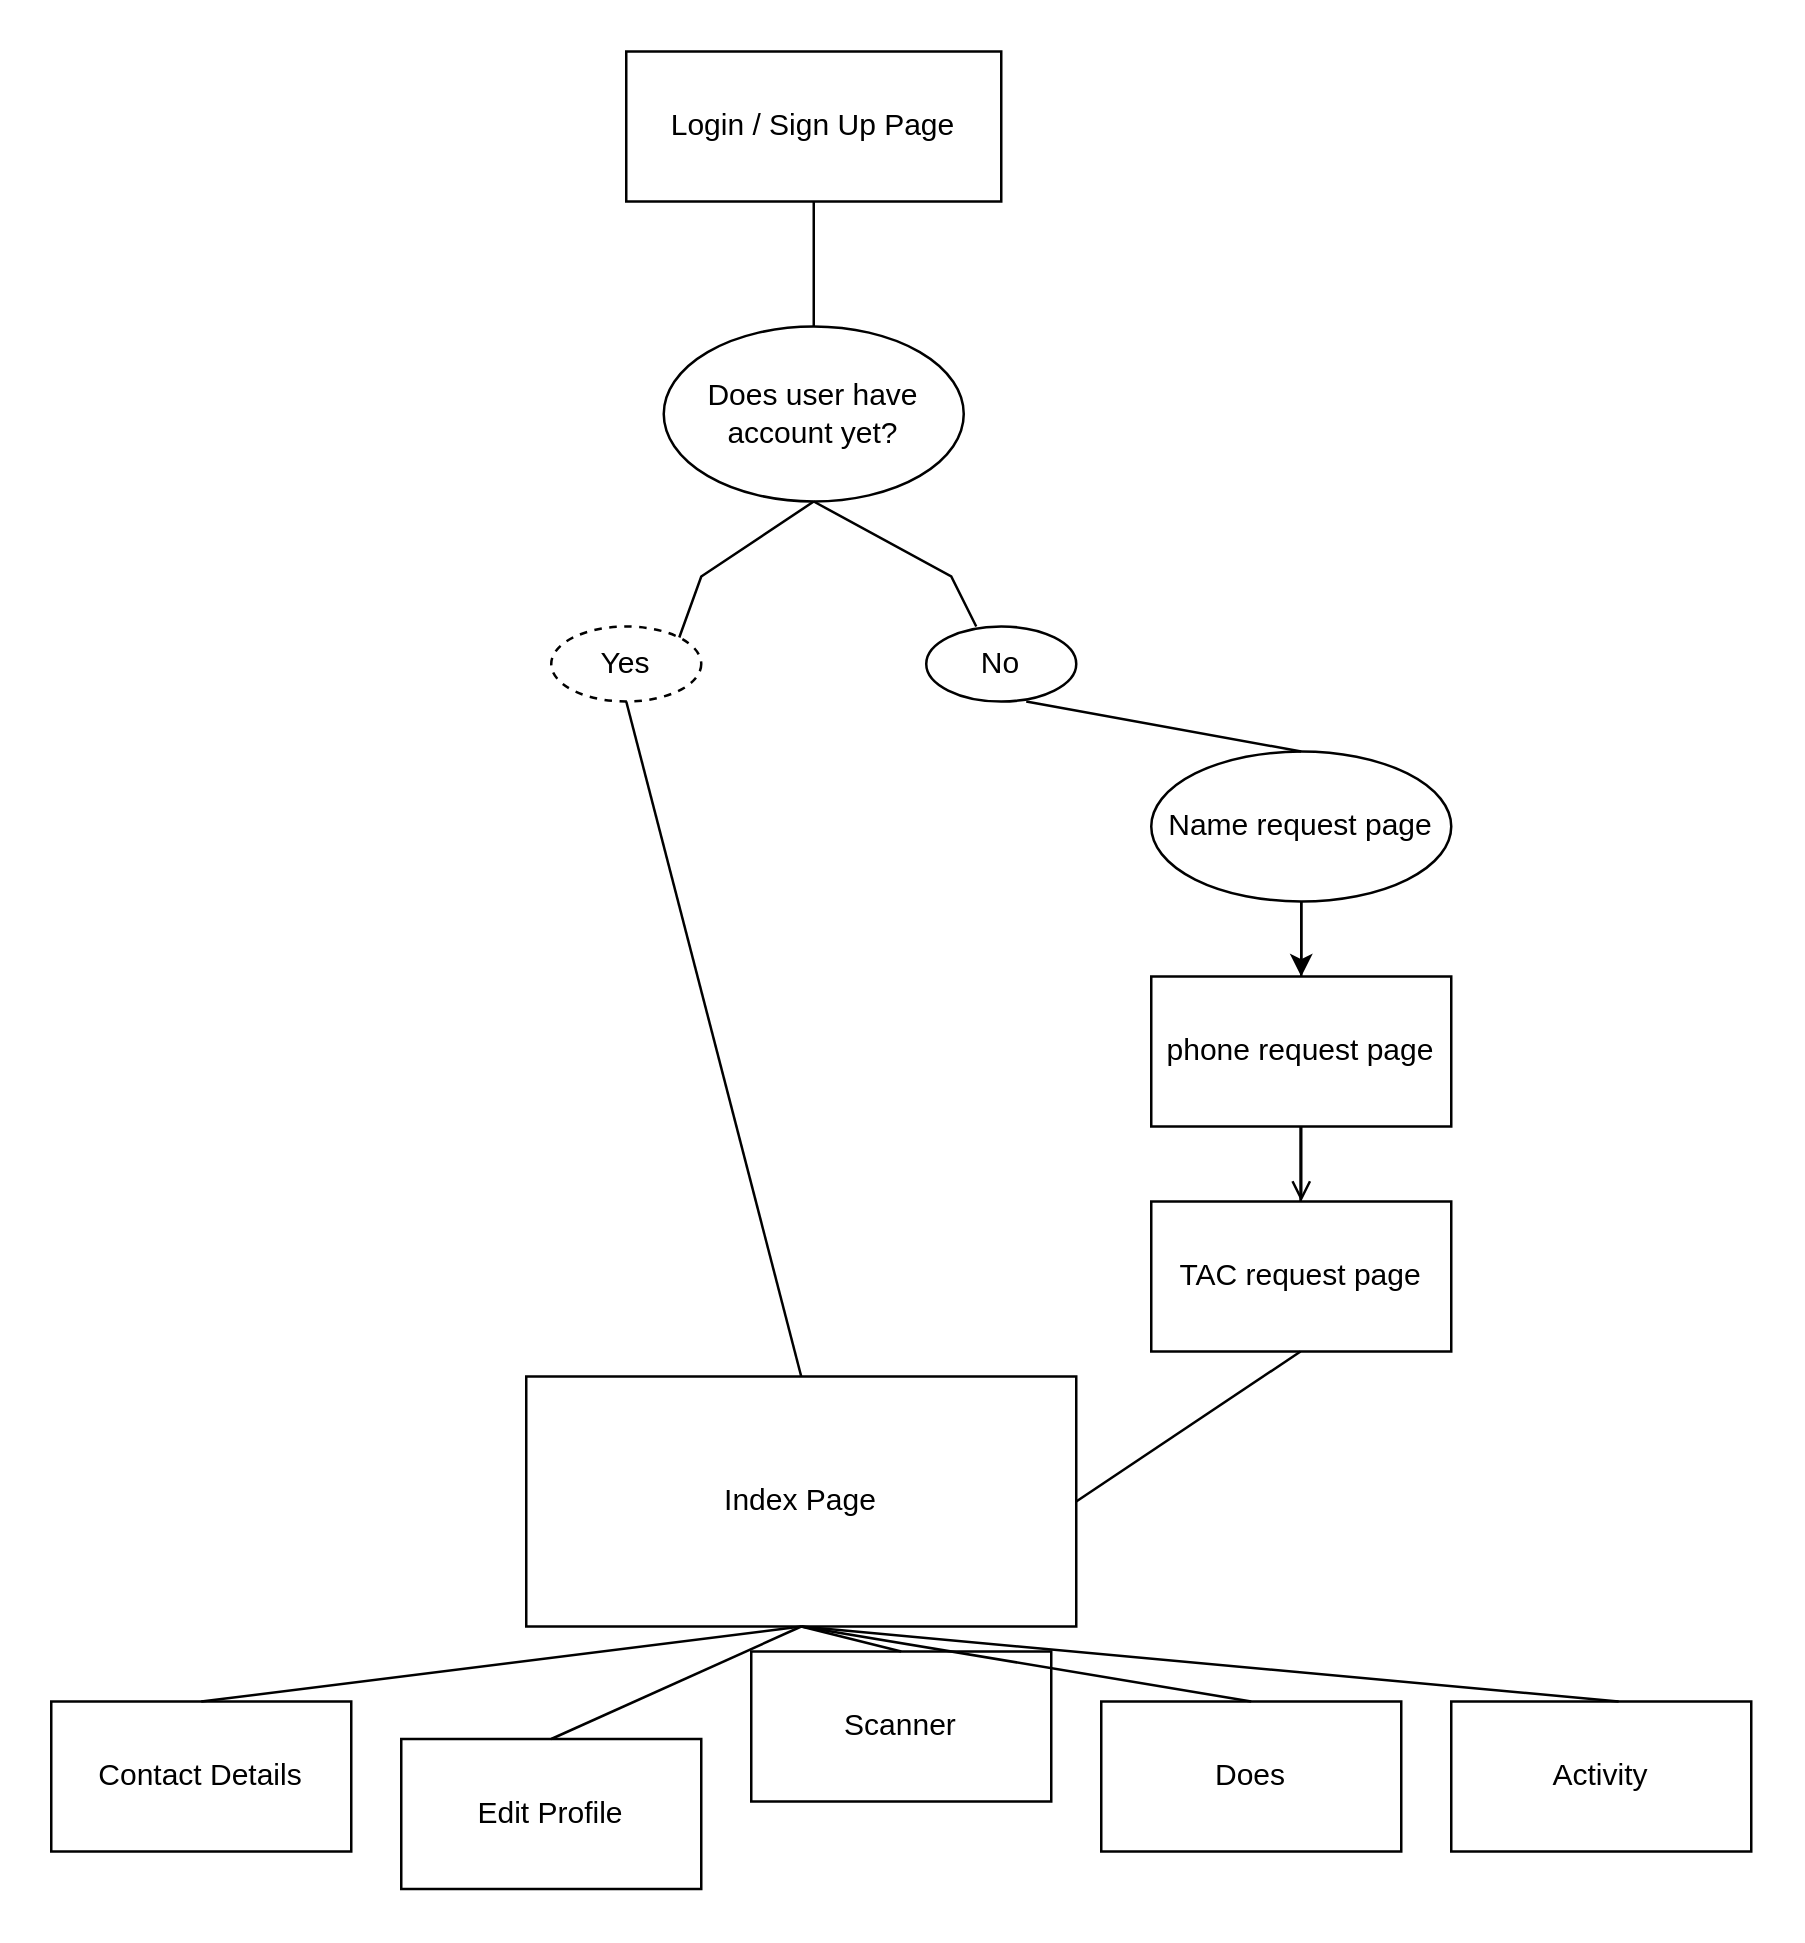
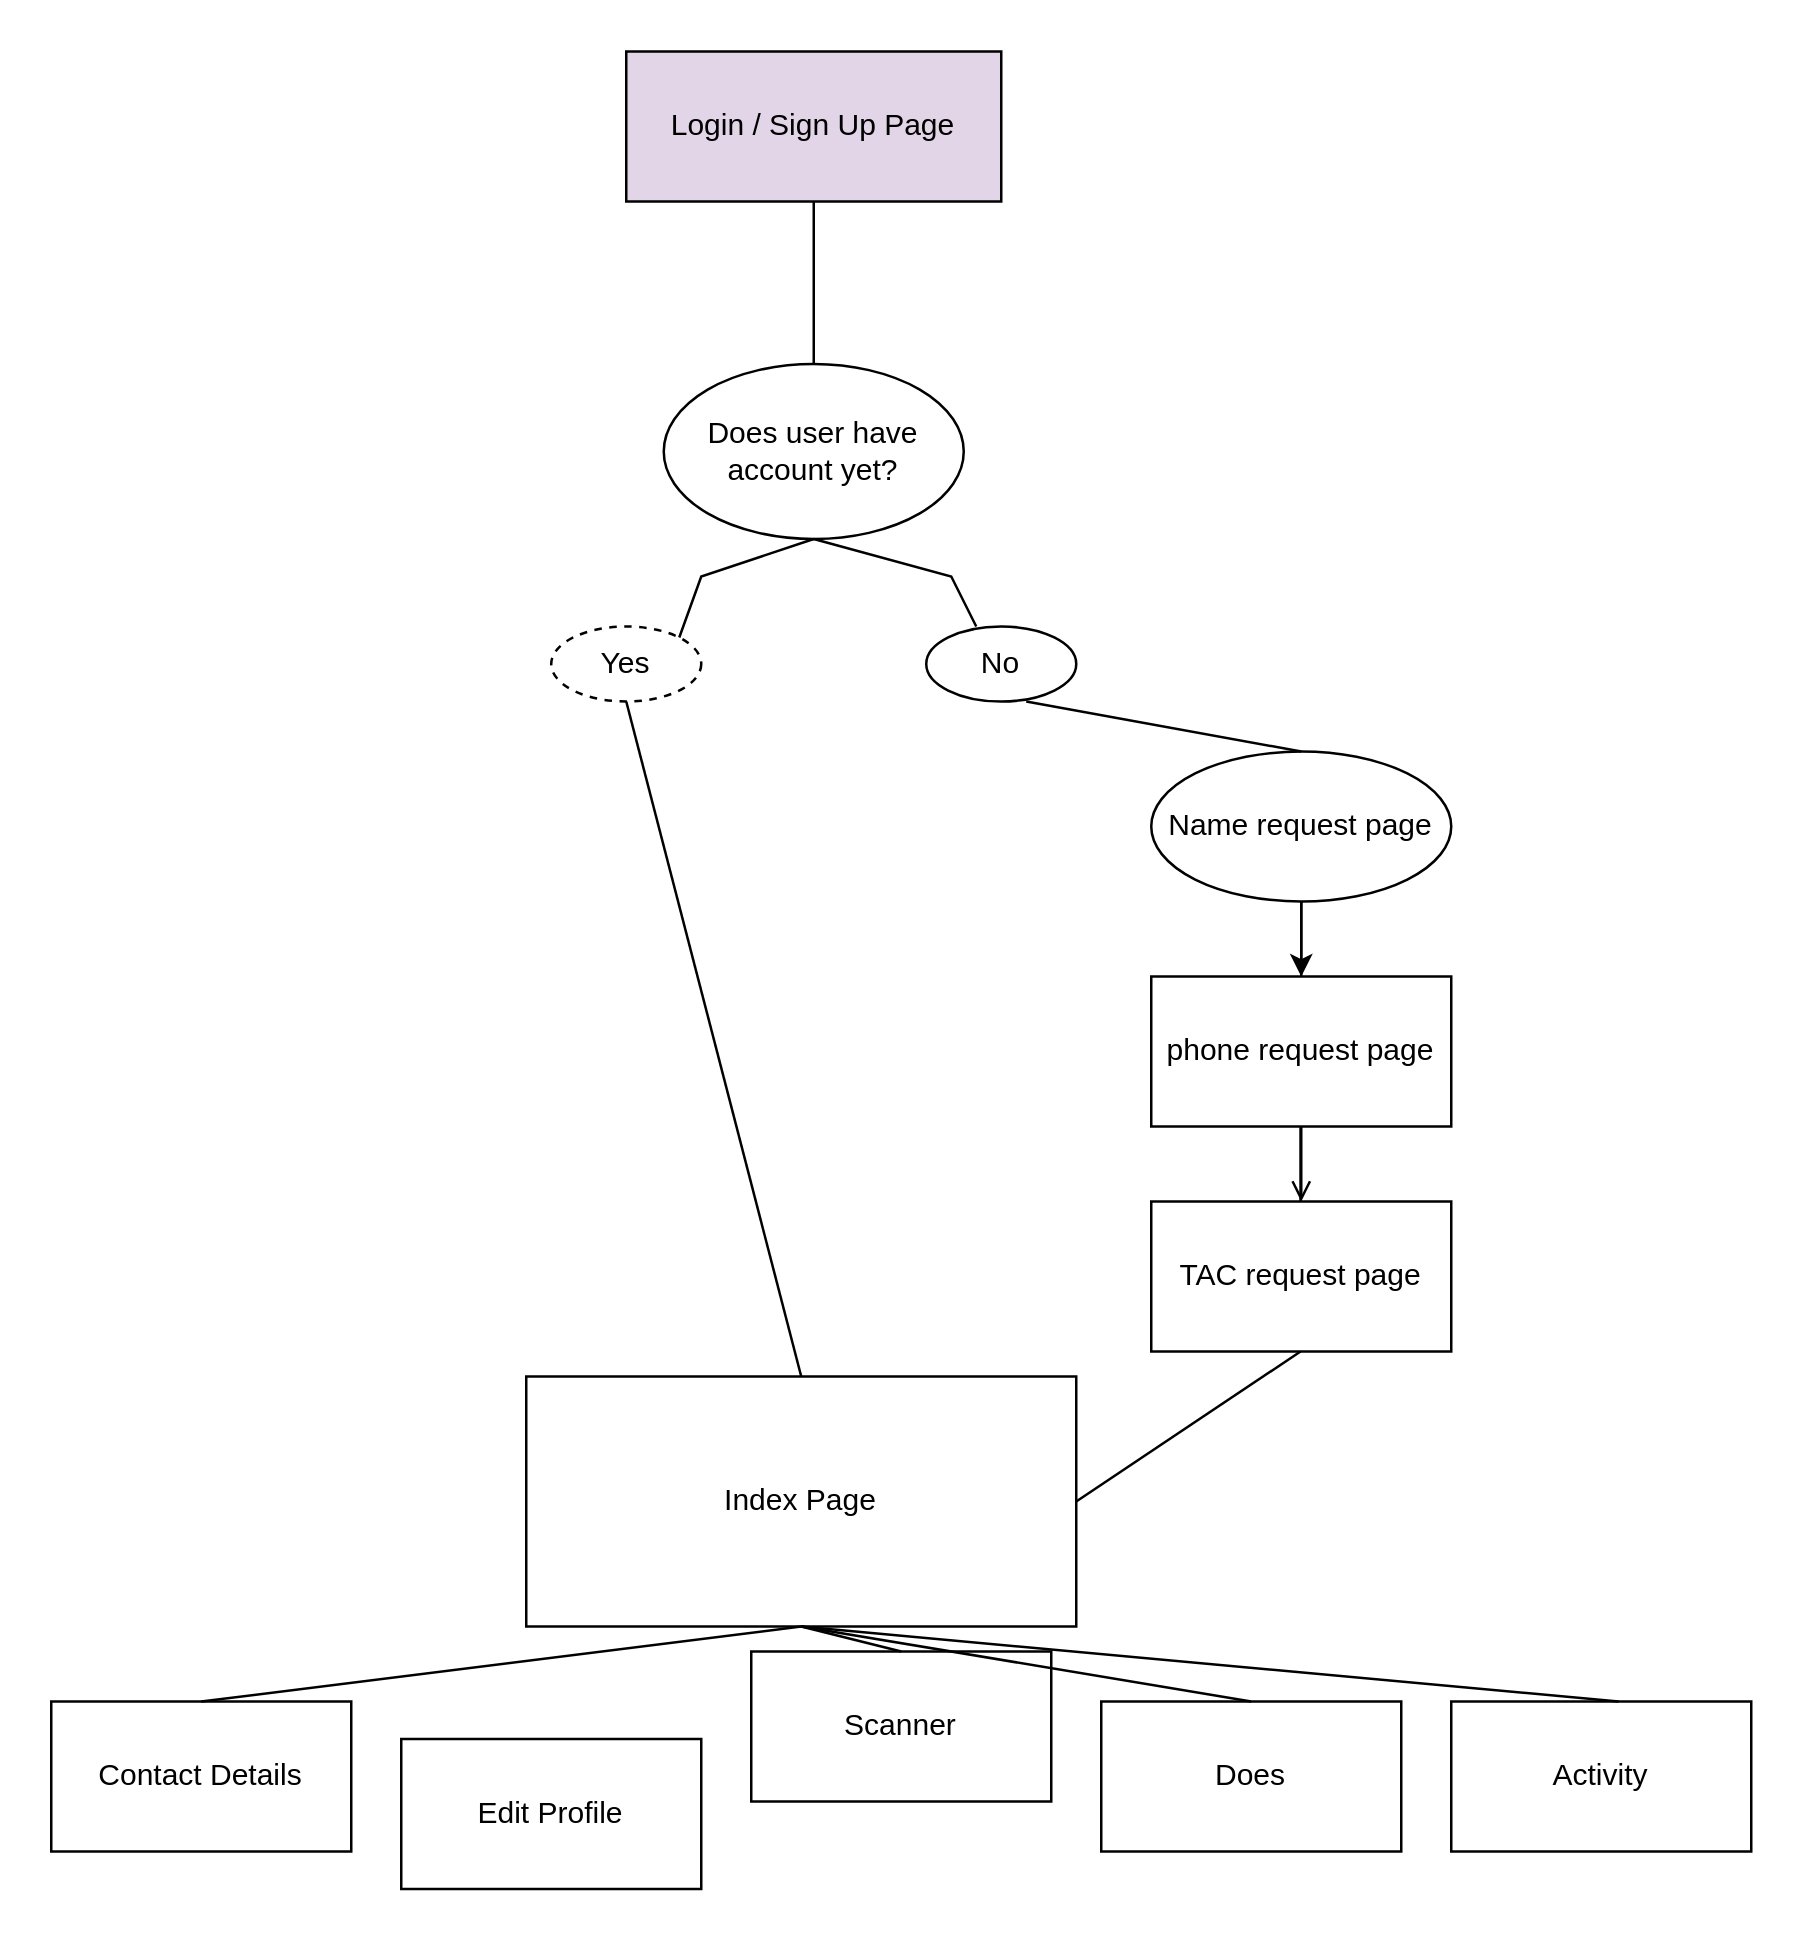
- <mxCell id="2" value="Login / Sign Up Page" style="rounded=0;whiteSpace=wrap;html=1;" vertex="1" parent="1"><mxGeometry x="250" y="20" width="150" height="60" as="geometry" /></mxCell>
+ <mxCell id="2" value="Login / Sign Up Page" style="rounded=0;whiteSpace=wrap;html=1;fillColor=#e1d5e7;" vertex="1" parent="1"><mxGeometry x="250" y="20" width="150" height="60" as="geometry" /></mxCell>
- <mxCell id="3" value="Does user have account yet?" style="ellipse;whiteSpace=wrap;html=1;" vertex="1" parent="1"><mxGeometry x="265" y="130" width="120" height="70" as="geometry" /></mxCell>
+ <mxCell id="3" value="Does user have account yet?" style="ellipse;whiteSpace=wrap;html=1;" vertex="1" parent="1"><mxGeometry x="265" y="145" width="120" height="70" as="geometry" /></mxCell>
- <mxCell id="26" value="" style="endArrow=none;html=1;rounded=0;entryX=0.5;entryY=1;entryDx=0;entryDy=0;exitX=0.5;exitY=0;exitDx=0;exitDy=0;" edge="1" parent="1" source="21" target="9"><mxGeometry width="50" height="50" relative="1" as="geometry"><mxPoint x="90" y="690" as="sourcePoint" /><mxPoint x="339.68" y="663.7" as="targetPoint" /><Array as="points" /></mxGeometry></mxCell>
